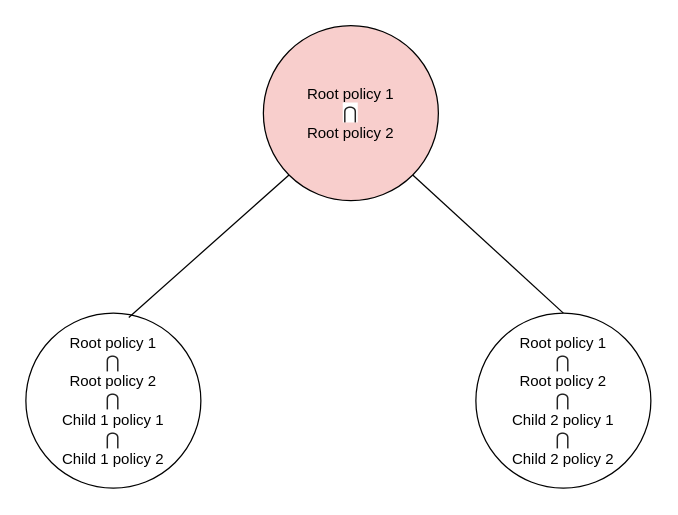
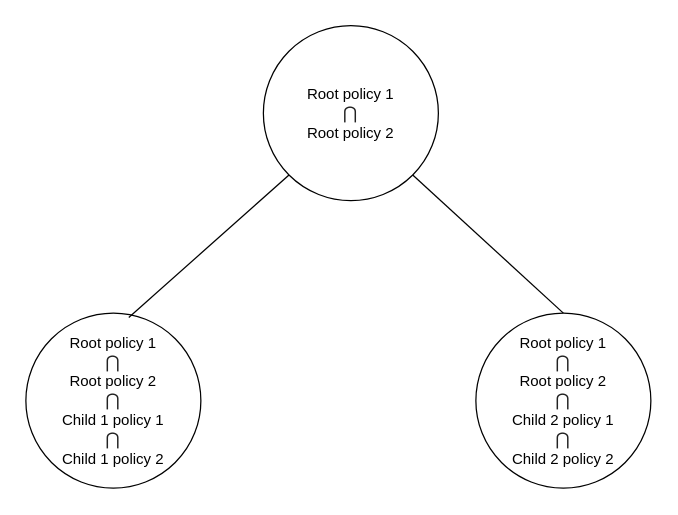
- <mxCell id="2" value="Root policy 1&lt;br&gt;&lt;span style=&quot;color: rgb(34 , 34 , 34) ; font-family: &amp;#34;arial&amp;#34; , sans-serif ; font-size: 14px ; text-align: left ; background-color: rgb(255 , 255 , 255)&quot;&gt;⋂&lt;br&gt;&lt;/span&gt;Root policy 2" style="ellipse;whiteSpace=wrap;html=1;aspect=fixed;fillColor=#f8cecc;" vertex="1" parent="1"><mxGeometry x="210" y="20" width="140" height="140" as="geometry" /></mxCell>
+ <mxCell id="2" value="Root policy 1&lt;br&gt;&lt;span style=&quot;color: rgb(34 , 34 , 34) ; font-family: &amp;#34;arial&amp;#34; , sans-serif ; font-size: 14px ; text-align: left ; background-color: rgb(255 , 255 , 255)&quot;&gt;⋂&lt;br&gt;&lt;/span&gt;Root policy 2" style="ellipse;whiteSpace=wrap;html=1;aspect=fixed;" vertex="1" parent="1"><mxGeometry x="210" y="20" width="140" height="140" as="geometry" /></mxCell>
